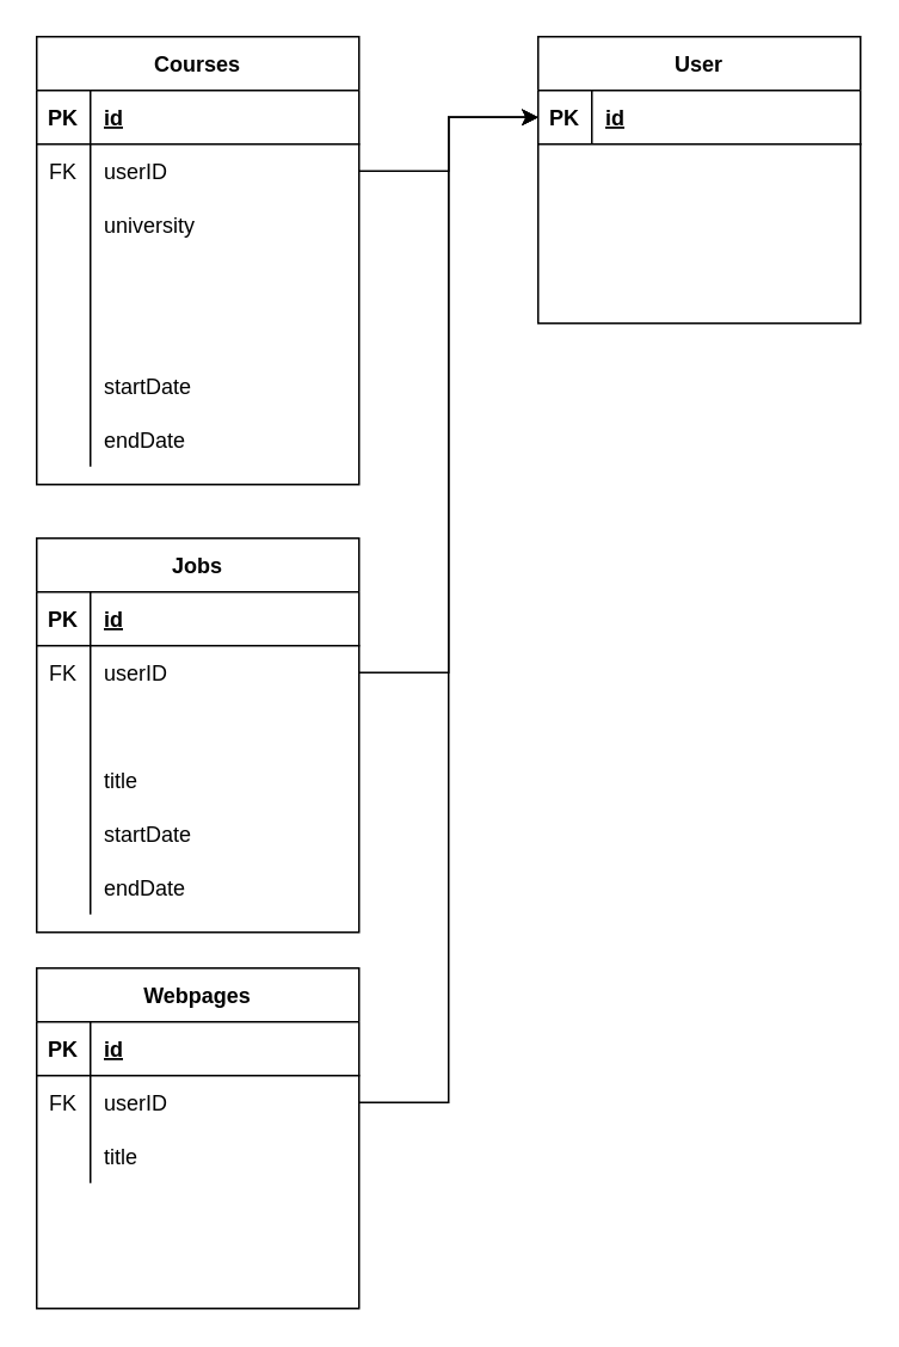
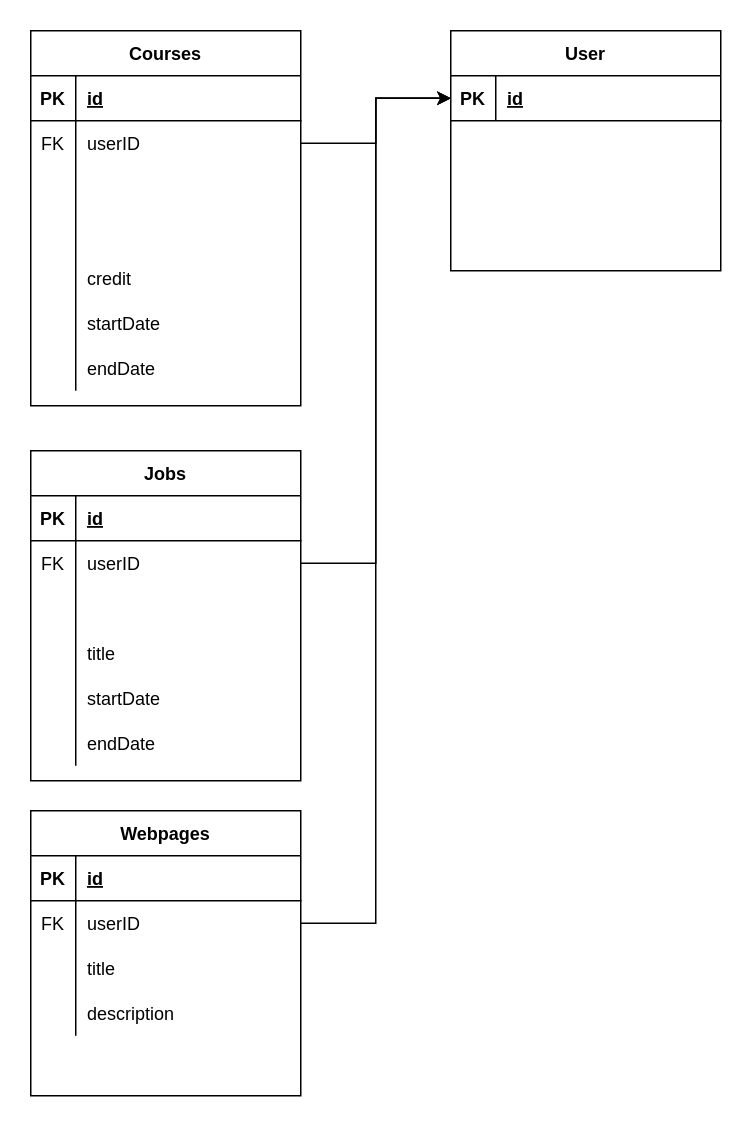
- <mxCell id="11" value="university" style="shape=partialRectangle;connectable=0;fillColor=none;top=0;left=0;bottom=0;right=0;align=left;spacingLeft=6;overflow=hidden;" vertex="1" parent="9"><mxGeometry x="30" width="150" height="30" as="geometry" /></mxCell>
+ <mxCell id="16" value="credit" style="shape=partialRectangle;connectable=0;fillColor=none;top=0;left=0;bottom=0;right=0;align=left;spacingLeft=6;overflow=hidden;" vertex="1" parent="14"><mxGeometry x="30" width="150" height="30" as="geometry" /></mxCell>
+ <mxCell id="53" value="description" style="shape=partialRectangle;connectable=0;fillColor=none;top=0;left=0;bottom=0;right=0;align=left;spacingLeft=6;overflow=hidden;" vertex="1" parent="51"><mxGeometry x="30" width="150" height="30" as="geometry" /></mxCell>
